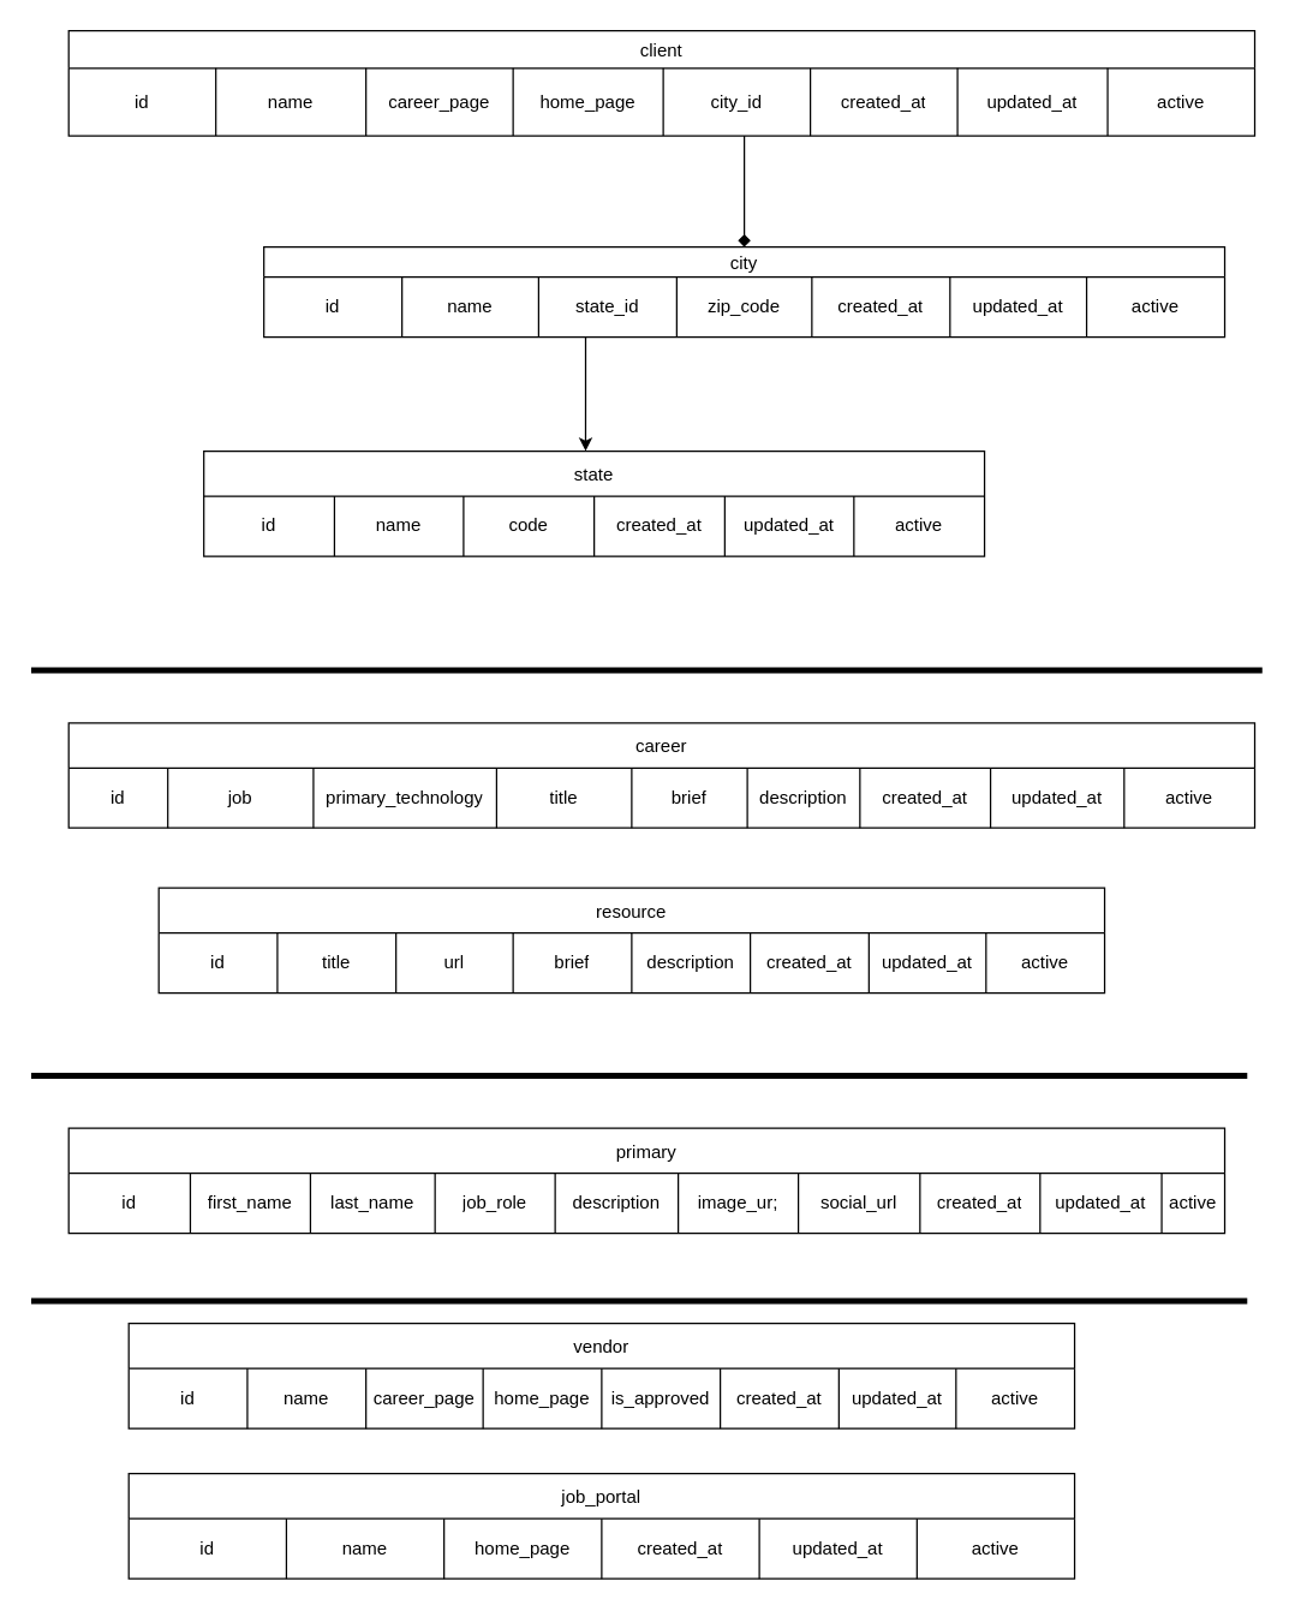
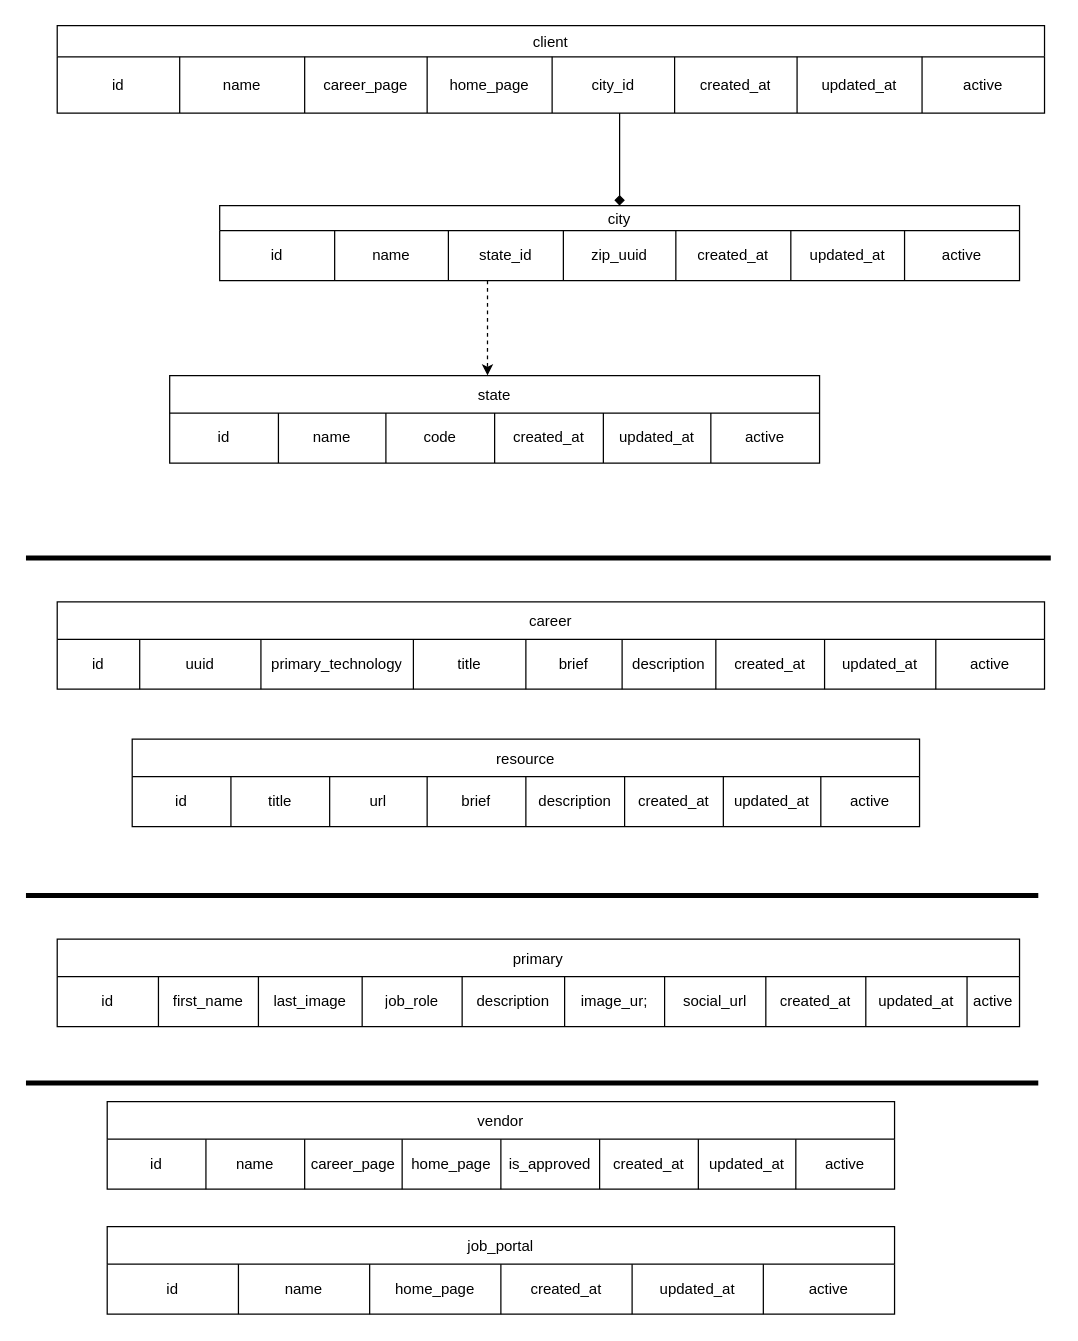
- <mxCell id="39" value="zip_code" style="shape=partialRectangle;html=1;whiteSpace=wrap;connectable=0;strokeColor=inherit;overflow=hidden;fillColor=none;top=0;left=0;bottom=0;right=0;pointerEvents=1;" vertex="1" parent="35"><mxGeometry x="275" width="90" height="40" as="geometry"><mxRectangle width="90" height="40" as="alternateBounds" /></mxGeometry></mxCell>
+ <mxCell id="39" value="zip_uuid" style="shape=partialRectangle;html=1;whiteSpace=wrap;connectable=0;strokeColor=inherit;overflow=hidden;fillColor=none;top=0;left=0;bottom=0;right=0;pointerEvents=1;" vertex="1" parent="35"><mxGeometry x="275" width="90" height="40" as="geometry"><mxRectangle width="90" height="40" as="alternateBounds" /></mxGeometry></mxCell>
- <mxCell id="33" style="edgeStyle=orthogonalEdgeStyle;rounded=0;orthogonalLoop=1;jettySize=auto;html=1;entryX=0.489;entryY=-0.001;entryDx=0;entryDy=0;entryPerimeter=0;" edge="1" parent="1" source="34" target="43"><mxGeometry relative="1" as="geometry"><Array as="points"><mxPoint x="389" y="262" /></Array></mxGeometry></mxCell>
+ <mxCell id="33" style="edgeStyle=orthogonalEdgeStyle;rounded=0;orthogonalLoop=1;jettySize=auto;html=1;entryX=0.489;entryY=-0.001;entryDx=0;entryDy=0;entryPerimeter=0;dashed=1;" edge="1" parent="1" source="34" target="43"><mxGeometry relative="1" as="geometry"><Array as="points"><mxPoint x="389" y="262" /></Array></mxGeometry></mxCell>
- <mxCell id="54" value="job" style="shape=partialRectangle;html=1;whiteSpace=wrap;connectable=0;strokeColor=inherit;overflow=hidden;fillColor=none;top=0;left=0;bottom=0;right=0;pointerEvents=1;" vertex="1" parent="52"><mxGeometry x="66" width="97" height="40" as="geometry"><mxRectangle width="97" height="40" as="alternateBounds" /></mxGeometry></mxCell>
+ <mxCell id="54" value="uuid" style="shape=partialRectangle;html=1;whiteSpace=wrap;connectable=0;strokeColor=inherit;overflow=hidden;fillColor=none;top=0;left=0;bottom=0;right=0;pointerEvents=1;" vertex="1" parent="52"><mxGeometry x="66" width="97" height="40" as="geometry"><mxRectangle width="97" height="40" as="alternateBounds" /></mxGeometry></mxCell>
- <mxCell id="77" value="last_name" style="shape=partialRectangle;html=1;whiteSpace=wrap;connectable=0;strokeColor=inherit;overflow=hidden;fillColor=none;top=0;left=0;bottom=0;right=0;pointerEvents=1;" vertex="1" parent="74"><mxGeometry x="161" width="83" height="40" as="geometry"><mxRectangle width="83" height="40" as="alternateBounds" /></mxGeometry></mxCell>
+ <mxCell id="77" value="last_image" style="shape=partialRectangle;html=1;whiteSpace=wrap;connectable=0;strokeColor=inherit;overflow=hidden;fillColor=none;top=0;left=0;bottom=0;right=0;pointerEvents=1;" vertex="1" parent="74"><mxGeometry x="161" width="83" height="40" as="geometry"><mxRectangle width="83" height="40" as="alternateBounds" /></mxGeometry></mxCell>
